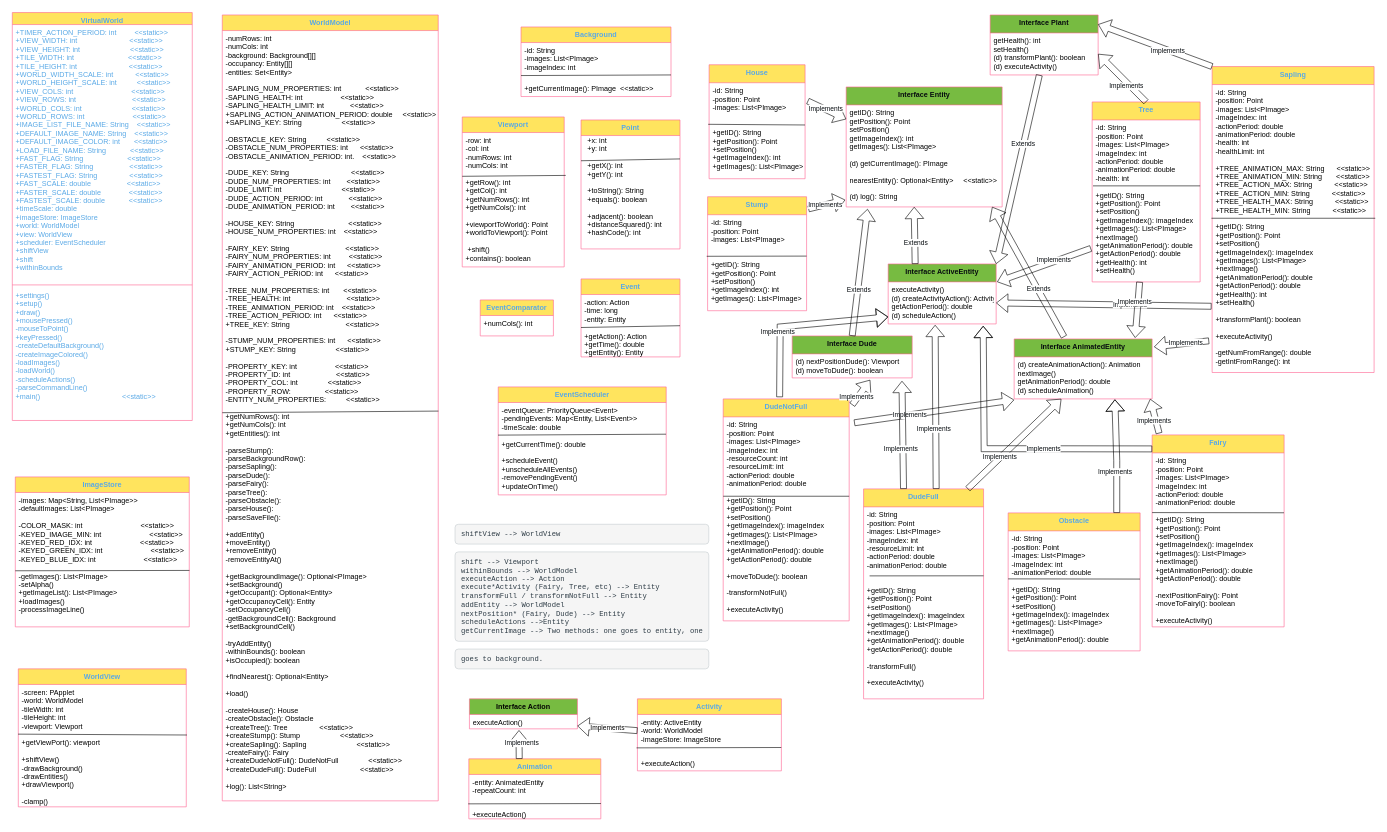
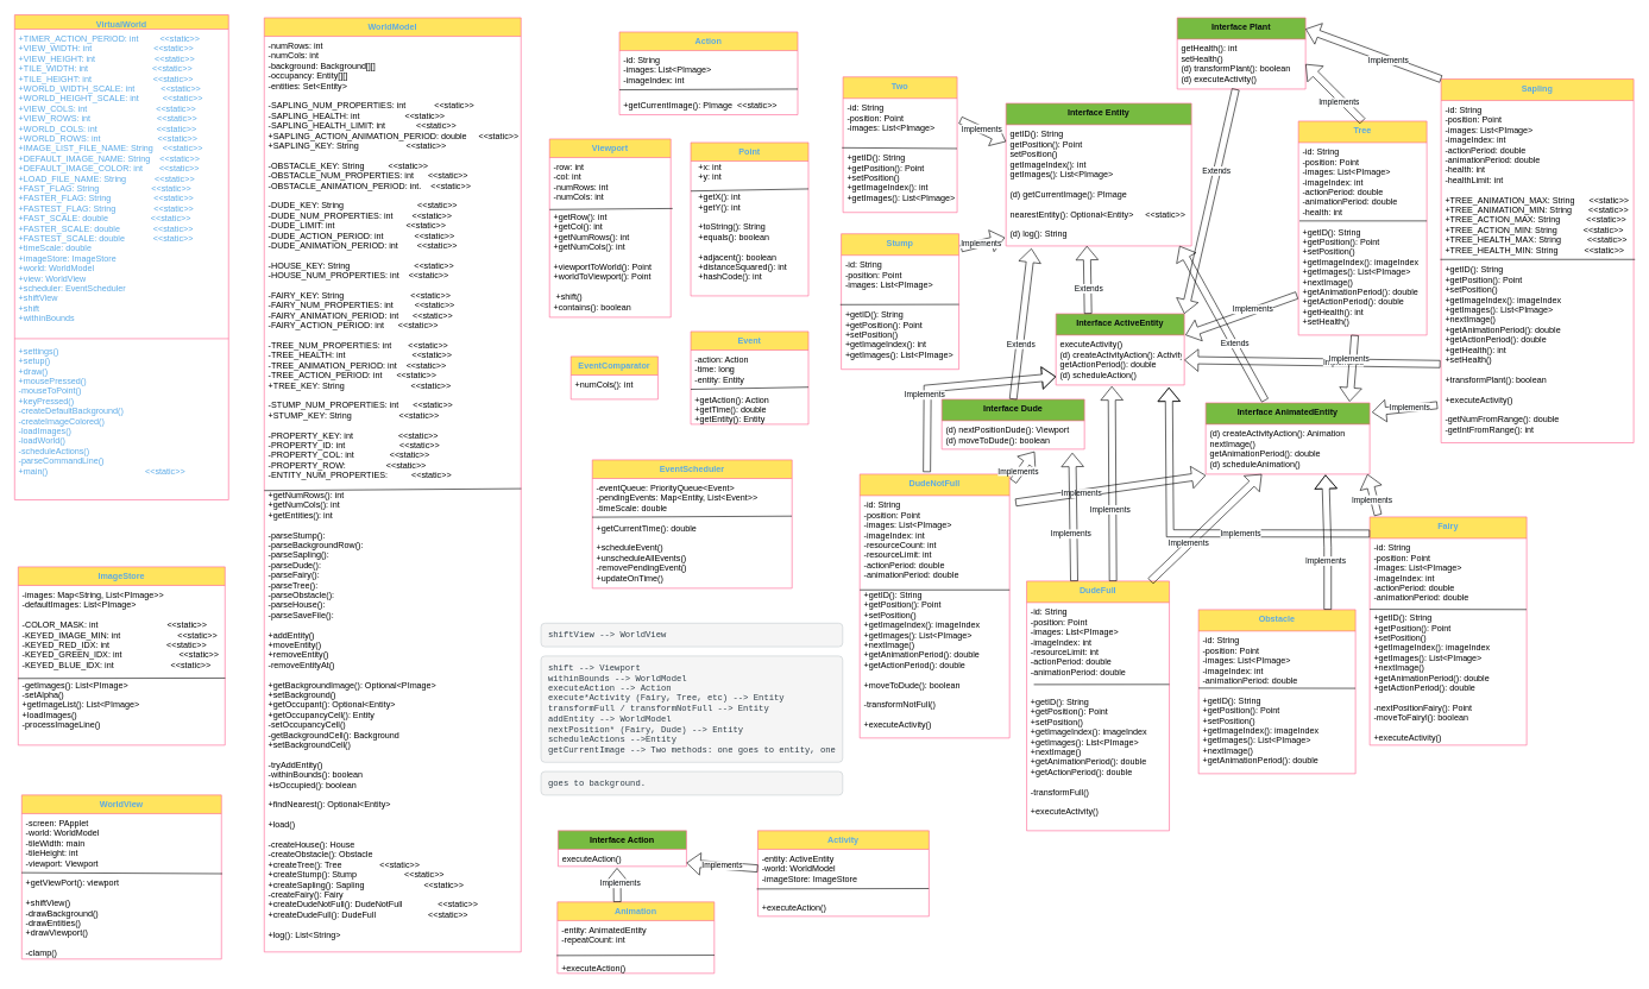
- <mxCell id="20" value="Background" style="swimlane;fontStyle=1;align=center;verticalAlign=top;childLayout=stackLayout;horizontal=1;startSize=26;horizontalStack=0;resizeParent=1;resizeParentMax=0;resizeLast=0;collapsible=1;marginBottom=0;hachureGap=4;pointerEvents=0;fontColor=#5AA9E6;strokeColor=#FF6392;fillColor=#FFE45E;" parent="1" vertex="1"><mxGeometry x="868" y="44" width="250" height="116" as="geometry" /></mxCell>
+ <mxCell id="20" value="Action" style="swimlane;fontStyle=1;align=center;verticalAlign=top;childLayout=stackLayout;horizontal=1;startSize=26;horizontalStack=0;resizeParent=1;resizeParentMax=0;resizeLast=0;collapsible=1;marginBottom=0;hachureGap=4;pointerEvents=0;fontColor=#5AA9E6;strokeColor=#FF6392;fillColor=#FFE45E;" parent="1" vertex="1"><mxGeometry x="868" y="44" width="250" height="116" as="geometry" /></mxCell>
- <mxCell id="61" value="House" style="swimlane;fontStyle=1;align=center;verticalAlign=top;childLayout=stackLayout;horizontal=1;startSize=30;horizontalStack=0;resizeParent=1;resizeParentMax=0;resizeLast=0;collapsible=1;marginBottom=0;hachureGap=4;pointerEvents=0;fontColor=#5AA9E6;strokeColor=#FF6392;fillColor=#FFE45E;" parent="1" vertex="1"><mxGeometry x="1181.5" y="107" width="160" height="190" as="geometry" /></mxCell>
+ <mxCell id="61" value="Two" style="swimlane;fontStyle=1;align=center;verticalAlign=top;childLayout=stackLayout;horizontal=1;startSize=30;horizontalStack=0;resizeParent=1;resizeParentMax=0;resizeLast=0;collapsible=1;marginBottom=0;hachureGap=4;pointerEvents=0;fontColor=#5AA9E6;strokeColor=#FF6392;fillColor=#FFE45E;" parent="1" vertex="1"><mxGeometry x="1181.5" y="107" width="160" height="190" as="geometry" /></mxCell>
- <mxCell id="50" value="(d) createAnimationAction(): Animation&#10;nextImage()&#10;getAnimationPeriod(): double&#10;(d) scheduleAnimation()&#10;&#10;" style="text;strokeColor=none;fillColor=none;align=left;verticalAlign=top;spacingLeft=4;spacingRight=4;overflow=hidden;rotatable=0;points=[[0,0.5],[1,0.5]];portConstraint=eastwest;" parent="49" vertex="1"><mxGeometry y="30" width="230" height="70" as="geometry" /></mxCell>
+ <mxCell id="50" value="(d) createActivityAction(): Animation&#10;nextImage()&#10;getAnimationPeriod(): double&#10;(d) scheduleAnimation()&#10;&#10;" style="text;strokeColor=none;fillColor=none;align=left;verticalAlign=top;spacingLeft=4;spacingRight=4;overflow=hidden;rotatable=0;points=[[0,0.5],[1,0.5]];portConstraint=eastwest;" parent="49" vertex="1"><mxGeometry y="30" width="230" height="70" as="geometry" /></mxCell>
- <mxCell id="11" value="-screen: PApplet&#10;-world: WorldModel&#10;-tileWidth: int&#10;-tileHeight: int&#10;-viewport: Viewport&#10;&#10;+getViewPort(): viewport&#10;&#10;+shiftView()           &#10;-drawBackground()         &#10;-drawEntities()         &#10;+drawViewport()  &#10;&#10;-clamp()" style="text;strokeColor=none;fillColor=none;align=left;verticalAlign=top;spacingLeft=4;spacingRight=4;overflow=hidden;rotatable=0;points=[[0,0.5],[1,0.5]];portConstraint=eastwest;fontColor=#000000;" parent="9" vertex="1"><mxGeometry y="26" width="280" height="204" as="geometry" /></mxCell>
+ <mxCell id="11" value="-screen: PApplet&#10;-world: WorldModel&#10;-tileWidth: main&#10;-tileHeight: int&#10;-viewport: Viewport&#10;&#10;+getViewPort(): viewport&#10;&#10;+shiftView()           &#10;-drawBackground()         &#10;-drawEntities()         &#10;+drawViewport()  &#10;&#10;-clamp()" style="text;strokeColor=none;fillColor=none;align=left;verticalAlign=top;spacingLeft=4;spacingRight=4;overflow=hidden;rotatable=0;points=[[0,0.5],[1,0.5]];portConstraint=eastwest;fontColor=#000000;" parent="9" vertex="1"><mxGeometry y="26" width="280" height="204" as="geometry" /></mxCell>
